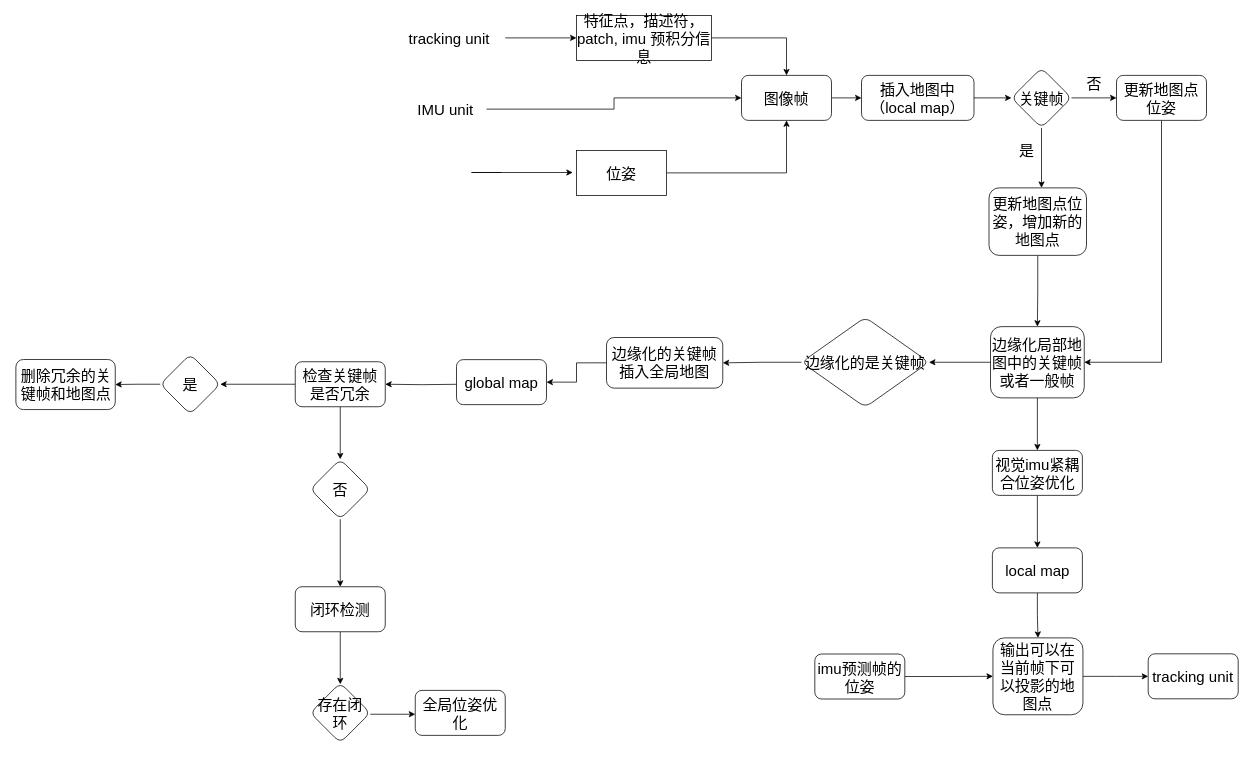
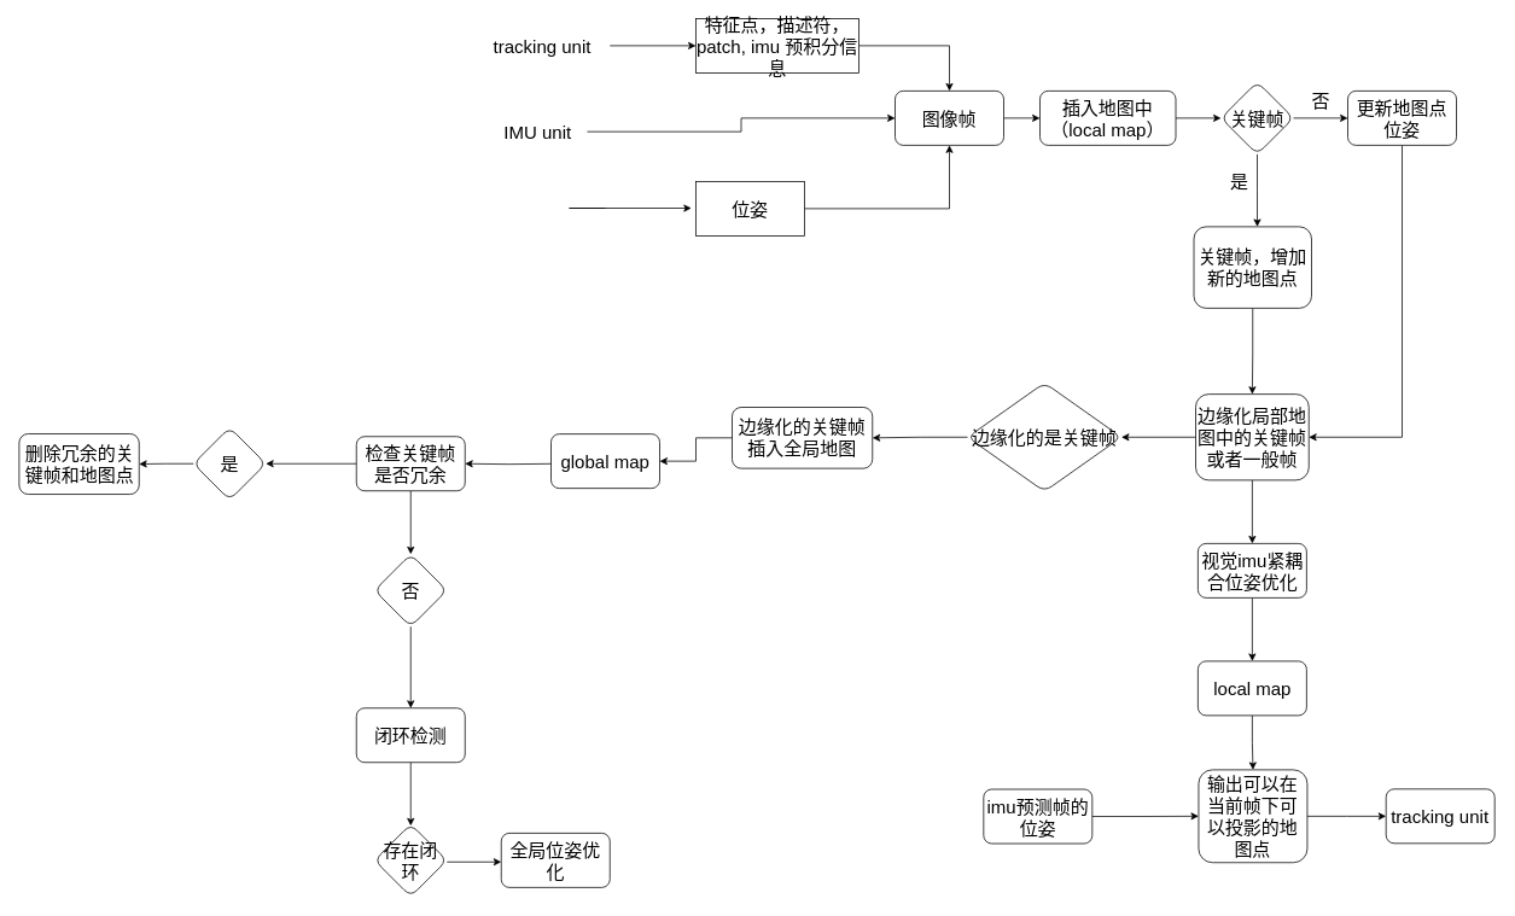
- <mxCell id="21" value="&lt;font style=&quot;font-size: 20px;&quot;&gt;更新地图点位姿，增加新的地图点&lt;/font&gt;" style="whiteSpace=wrap;html=1;rounded=1;" vertex="1" parent="1"><mxGeometry x="1318" y="250" width="130" height="90" as="geometry" /></mxCell>
+ <mxCell id="21" value="&lt;font style=&quot;font-size: 20px;&quot;&gt;关键帧，增加新的地图点&lt;/font&gt;" style="whiteSpace=wrap;html=1;rounded=1;" vertex="1" parent="1"><mxGeometry x="1318" y="250" width="130" height="90" as="geometry" /></mxCell>
